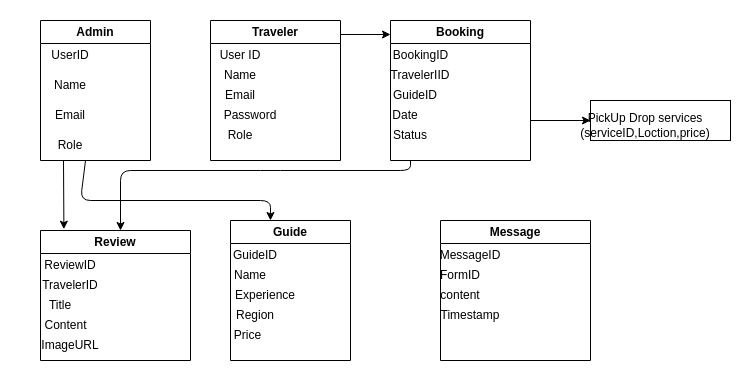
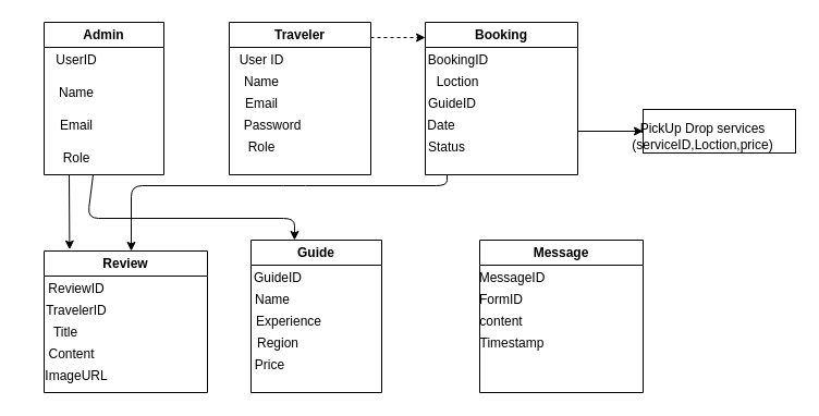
- <mxCell id="38" value="" style="endArrow=classic;html=1;exitX=1;exitY=0.1;exitDx=0;exitDy=0;exitPerimeter=0;entryX=0;entryY=0.1;entryDx=0;entryDy=0;entryPerimeter=0;" edge="1" parent="1" source="7" target="25"><mxGeometry width="50" height="50" relative="1" as="geometry"><mxPoint x="340" y="170" as="sourcePoint" /><mxPoint x="390" y="120" as="targetPoint" /></mxGeometry></mxCell>
+ <mxCell id="38" value="" style="endArrow=classic;html=1;exitX=1;exitY=0.1;exitDx=0;exitDy=0;exitPerimeter=0;entryX=0;entryY=0.1;entryDx=0;entryDy=0;entryPerimeter=0;dashed=1;" edge="1" parent="1" source="7" target="25"><mxGeometry width="50" height="50" relative="1" as="geometry"><mxPoint x="340" y="170" as="sourcePoint" /><mxPoint x="390" y="120" as="targetPoint" /></mxGeometry></mxCell>
- <mxCell id="27" value="TravelerIID" style="text;html=1;align=center;verticalAlign=middle;whiteSpace=wrap;rounded=0;" parent="25" vertex="1"><mxGeometry y="40" width="60" height="30" as="geometry" /></mxCell>
+ <mxCell id="27" value="Loction" style="text;html=1;align=center;verticalAlign=middle;whiteSpace=wrap;rounded=0;" parent="25" vertex="1"><mxGeometry y="40" width="60" height="30" as="geometry" /></mxCell>
